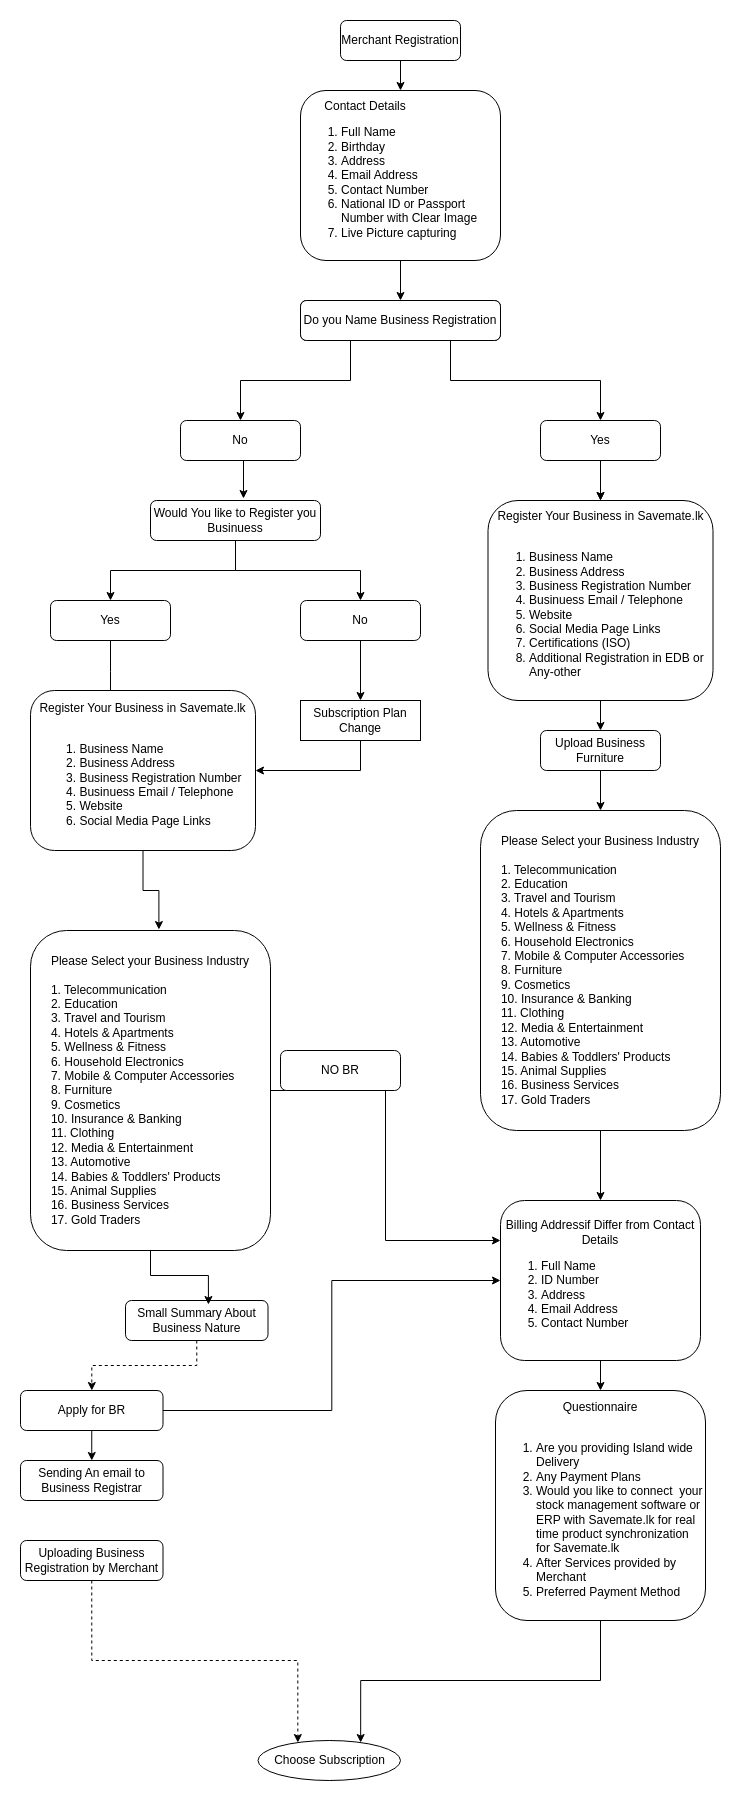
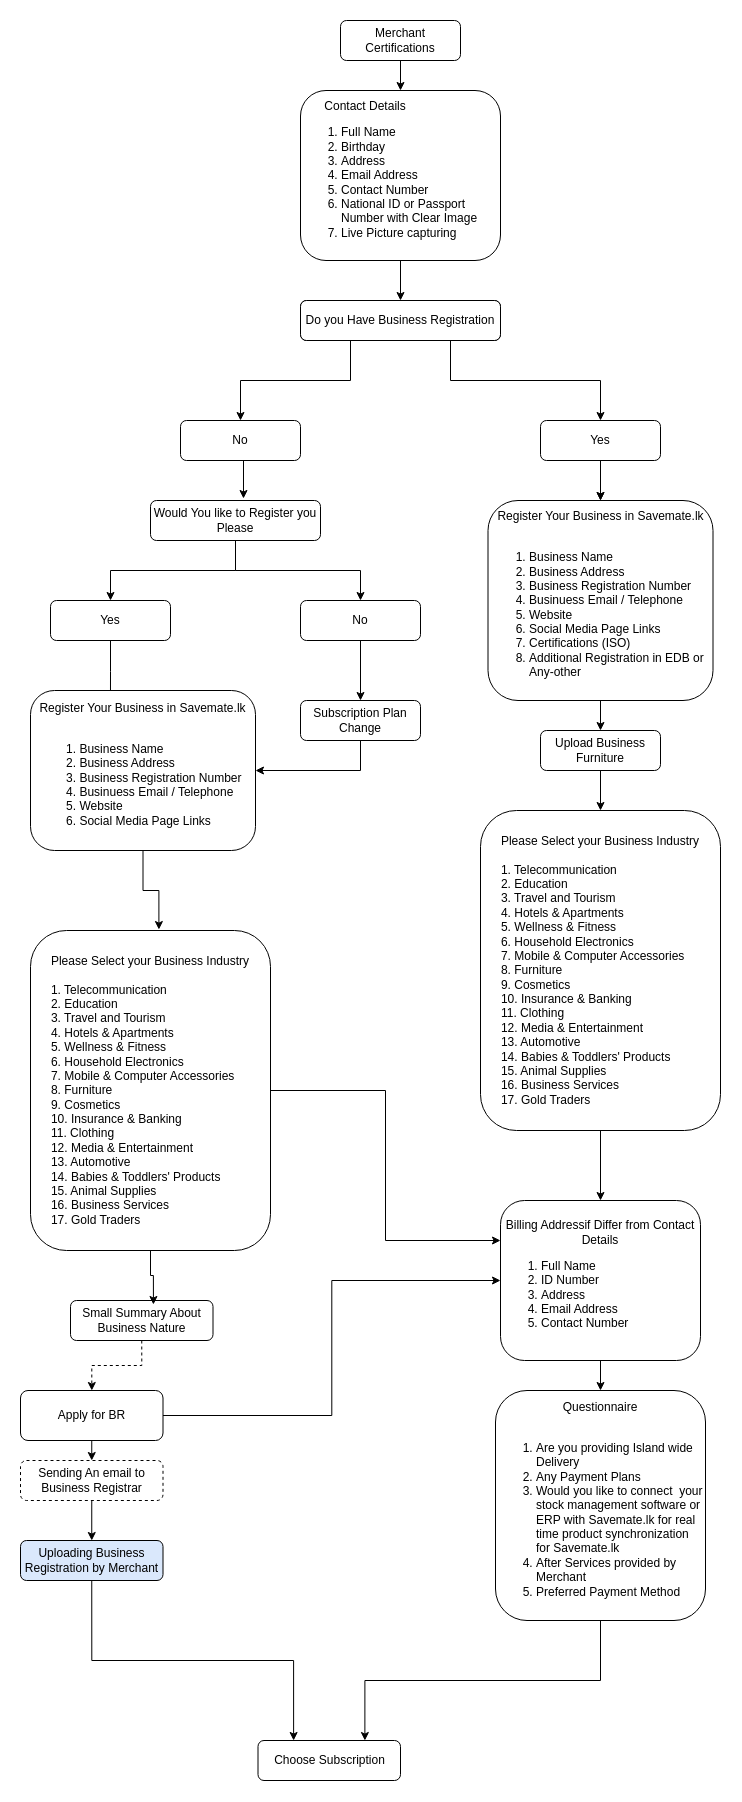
- <mxCell id="3" value="Merchant Registration" style="rounded=1;whiteSpace=wrap;html=1;fontSize=12;glass=0;strokeWidth=1;shadow=0;" parent="1" vertex="1"><mxGeometry x="340" y="20" width="120" height="40" as="geometry" /></mxCell>
+ <mxCell id="3" value="Merchant Certifications" style="rounded=1;whiteSpace=wrap;html=1;fontSize=12;glass=0;strokeWidth=1;shadow=0;" parent="1" vertex="1"><mxGeometry x="340" y="20" width="120" height="40" as="geometry" /></mxCell>
- <mxCell id="9" value="&lt;div&gt;Do you Name Business Registration&lt;/div&gt;" style="rounded=1;whiteSpace=wrap;html=1;fontSize=12;glass=0;strokeWidth=1;shadow=0;" vertex="1" parent="1"><mxGeometry x="300" y="300" width="200" height="40" as="geometry" /></mxCell>
+ <mxCell id="9" value="&lt;div&gt;Do you Have Business Registration&lt;/div&gt;" style="rounded=1;whiteSpace=wrap;html=1;fontSize=12;glass=0;strokeWidth=1;shadow=0;" vertex="1" parent="1"><mxGeometry x="300" y="300" width="200" height="40" as="geometry" /></mxCell>
- <mxCell id="26" value="Would You like to Register you Businuess" style="rounded=1;whiteSpace=wrap;html=1;fontSize=12;glass=0;strokeWidth=1;shadow=0;" vertex="1" parent="1"><mxGeometry x="150" y="500" width="170" height="40" as="geometry" /></mxCell>
+ <mxCell id="26" value="Would You like to Register you Please" style="rounded=1;whiteSpace=wrap;html=1;fontSize=12;glass=0;strokeWidth=1;shadow=0;" vertex="1" parent="1"><mxGeometry x="150" y="500" width="170" height="40" as="geometry" /></mxCell>
- <mxCell id="47" value="Subscription Plan Change" style="whiteSpace=wrap;html=1;fontSize=12;glass=0;strokeWidth=1;shadow=0;rounded=0;" vertex="1" parent="1"><mxGeometry x="300" y="700" width="120" height="40" as="geometry" /></mxCell>
+ <mxCell id="47" value="Subscription Plan Change" style="rounded=1;whiteSpace=wrap;html=1;fontSize=12;glass=0;strokeWidth=1;shadow=0;" vertex="1" parent="1"><mxGeometry x="300" y="700" width="120" height="40" as="geometry" /></mxCell>
- <mxCell id="48" value="&lt;div&gt;NO BR&lt;/div&gt;" style="rounded=1;whiteSpace=wrap;html=1;fontSize=12;glass=0;strokeWidth=1;shadow=0;" vertex="1" parent="1"><mxGeometry x="280" y="1050" width="120" height="40" as="geometry" /></mxCell>
- <mxCell id="37" value="Small Summary About Business Nature" style="rounded=1;whiteSpace=wrap;html=1;fontSize=12;glass=0;strokeWidth=1;shadow=0;" vertex="1" parent="1"><mxGeometry x="125" y="1300" width="142.5" height="40" as="geometry" /></mxCell>
+ <mxCell id="37" value="Small Summary About Business Nature" style="rounded=1;whiteSpace=wrap;html=1;fontSize=12;glass=0;strokeWidth=1;shadow=0;" vertex="1" parent="1"><mxGeometry x="70" y="1300" width="142.5" height="40" as="geometry" /></mxCell>
- <mxCell id="41" value="Apply for BR" style="rounded=1;whiteSpace=wrap;html=1;fontSize=12;glass=0;strokeWidth=1;shadow=0;" vertex="1" parent="1"><mxGeometry y="1390" width="142.5" height="40" as="geometry" x="20" /></mxCell>
+ <mxCell id="41" value="Apply for BR" style="rounded=1;whiteSpace=wrap;html=1;fontSize=12;glass=0;strokeWidth=1;shadow=0;" vertex="1" parent="1"><mxGeometry x="20" y="1390" width="142.5" height="50" as="geometry" /></mxCell>
- <mxCell id="43" value="Sending An email to Business Registrar " style="rounded=1;whiteSpace=wrap;html=1;fontSize=12;glass=0;strokeWidth=1;shadow=0;" vertex="1" parent="1"><mxGeometry y="1460" width="142.5" height="40" as="geometry" x="20" /></mxCell>
+ <mxCell id="43" value="Sending An email to Business Registrar " style="rounded=1;whiteSpace=wrap;html=1;fontSize=12;glass=0;strokeWidth=1;shadow=0;dashed=1;" vertex="1" parent="1"><mxGeometry y="1460" width="142.5" height="40" as="geometry" x="20" /></mxCell>
+ <mxCell id="42" style="edgeStyle=orthogonalEdgeStyle;rounded=0;orthogonalLoop=1;jettySize=auto;html=1;exitX=0.5;exitY=1;exitDx=0;exitDy=0;entryX=0.5;entryY=0;entryDx=0;entryDy=0;" edge="1" parent="1" source="43" target="45"><mxGeometry relative="1" as="geometry" /></mxCell>
- <mxCell id="45" value="Uploading Business Registration by Merchant" style="rounded=1;whiteSpace=wrap;html=1;fontSize=12;glass=0;strokeWidth=1;shadow=0;" vertex="1" parent="1"><mxGeometry y="1540" width="142.5" height="40" as="geometry" x="20" /></mxCell>
+ <mxCell id="45" value="Uploading Business Registration by Merchant" style="rounded=1;whiteSpace=wrap;html=1;fontSize=12;glass=0;strokeWidth=1;shadow=0;fillColor=#dae8fc;" vertex="1" parent="1"><mxGeometry y="1540" width="142.5" height="40" as="geometry" x="20" /></mxCell>
- <mxCell id="44" style="edgeStyle=orthogonalEdgeStyle;rounded=0;orthogonalLoop=1;jettySize=auto;html=1;exitX=0.5;exitY=1;exitDx=0;exitDy=0;entryX=0.25;entryY=0;entryDx=0;entryDy=0;dashed=1;" edge="1" parent="1" source="45" target="49"><mxGeometry relative="1" as="geometry" /></mxCell>
+ <mxCell id="44" style="edgeStyle=orthogonalEdgeStyle;rounded=0;orthogonalLoop=1;jettySize=auto;html=1;exitX=0.5;exitY=1;exitDx=0;exitDy=0;entryX=0.25;entryY=0;entryDx=0;entryDy=0;" edge="1" parent="1" source="45" target="49"><mxGeometry relative="1" as="geometry" /></mxCell>
- <mxCell id="49" value="Choose Subscription" style="ellipse;whiteSpace=wrap;html=1;fontSize=12;glass=0;strokeWidth=1;shadow=0;" vertex="1" parent="1"><mxGeometry x="257.5" y="1740" width="142.5" height="40" as="geometry" /></mxCell>
+ <mxCell id="49" value="Choose Subscription" style="rounded=1;whiteSpace=wrap;html=1;fontSize=12;glass=0;strokeWidth=1;shadow=0;" vertex="1" parent="1"><mxGeometry x="257.5" y="1740" width="142.5" height="40" as="geometry" /></mxCell>
